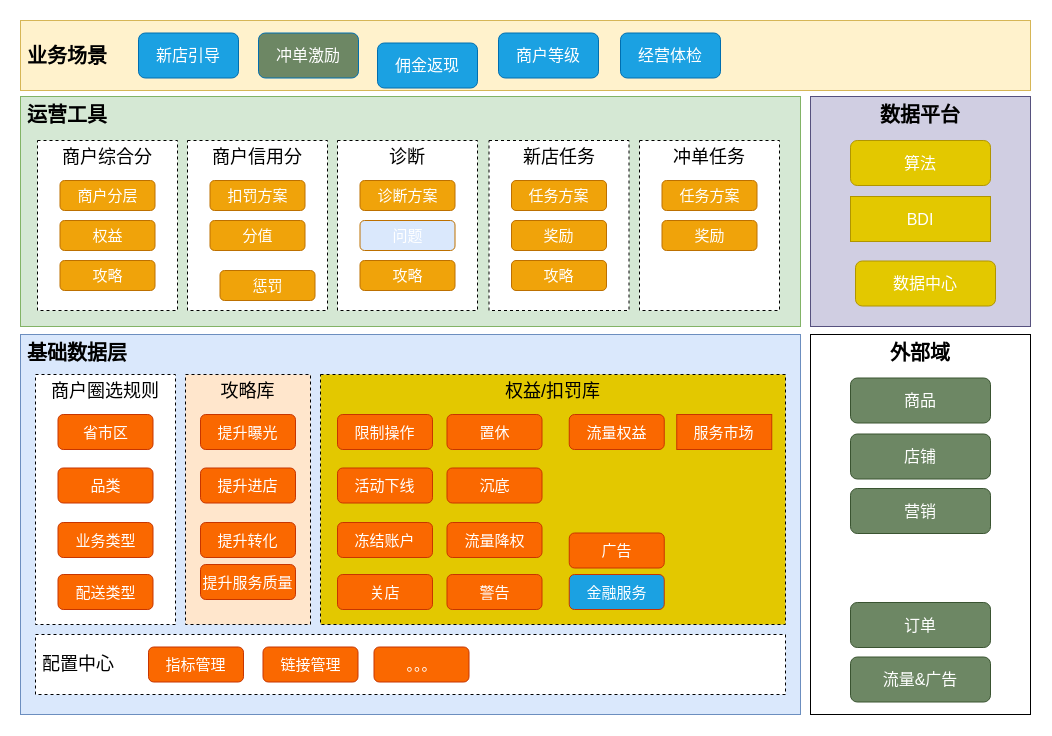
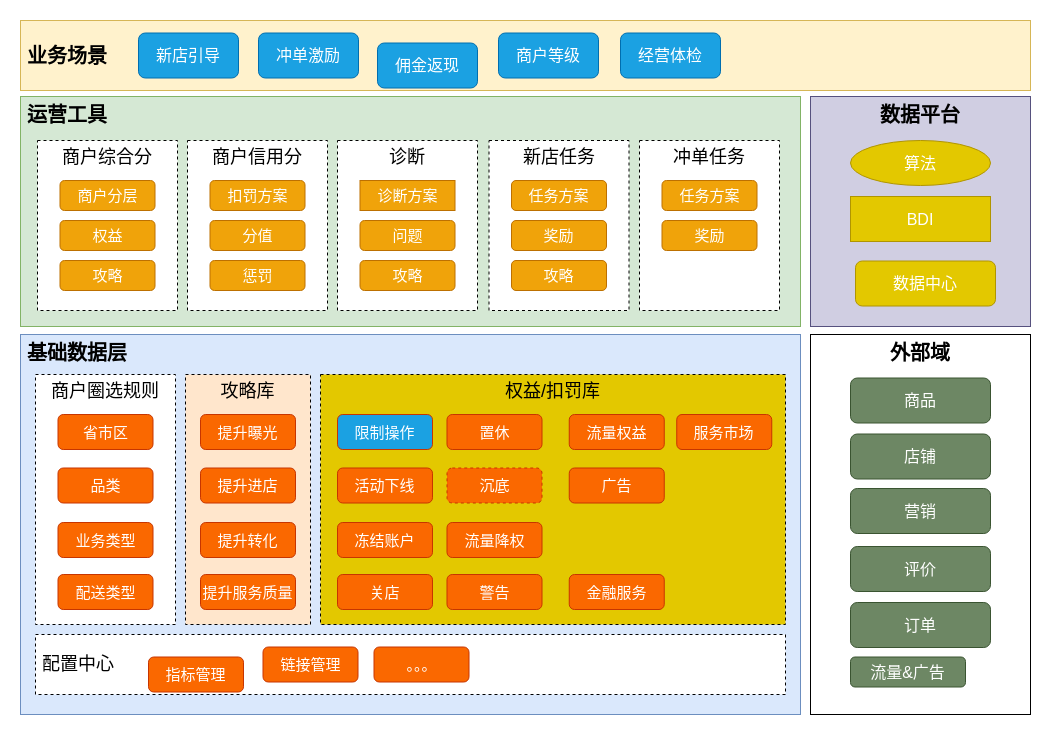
- <mxCell id="4" value="冲单激励" style="rounded=1;whiteSpace=wrap;html=1;fontSize=16;align=center;fillColor=#6d8764;strokeColor=#006EAF;fontColor=#ffffff;" parent="1" vertex="1"><mxGeometry x="258" y="32.5" width="100" height="45" as="geometry" /></mxCell>
+ <mxCell id="4" value="冲单激励" style="rounded=1;whiteSpace=wrap;html=1;fontSize=16;align=center;fillColor=#1ba1e2;strokeColor=#006EAF;fontColor=#ffffff;" parent="1" vertex="1"><mxGeometry x="258" y="32.5" width="100" height="45" as="geometry" /></mxCell>
- <mxCell id="54" value="算法" style="rounded=1;whiteSpace=wrap;html=1;fontSize=16;align=center;fillColor=#e3c800;strokeColor=#B09500;fontColor=#ffffff;" parent="1" vertex="1"><mxGeometry x="850" y="140" width="140" height="45" as="geometry" /></mxCell>
+ <mxCell id="54" value="算法" style="ellipse;whiteSpace=wrap;html=1;fontSize=16;align=center;fillColor=#e3c800;strokeColor=#B09500;fontColor=#ffffff;" parent="1" vertex="1"><mxGeometry x="850" y="140" width="140" height="45" as="geometry" /></mxCell>
- <mxCell id="21" value="诊断方案" style="rounded=1;whiteSpace=wrap;html=1;fontSize=15;align=center;fillColor=#f0a30a;strokeColor=#BD7000;fontColor=#ffffff;" parent="1" vertex="1"><mxGeometry x="359.5" y="180" width="95" height="30" as="geometry" /></mxCell>
+ <mxCell id="21" value="诊断方案" style="whiteSpace=wrap;html=1;fontSize=15;align=center;fillColor=#f0a30a;strokeColor=#BD7000;fontColor=#ffffff;rounded=0;" parent="1" vertex="1"><mxGeometry x="359.5" y="180" width="95" height="30" as="geometry" /></mxCell>
- <mxCell id="22" value="问题" style="rounded=1;whiteSpace=wrap;html=1;fontSize=15;align=center;fillColor=#dae8fc;strokeColor=#BD7000;fontColor=#ffffff;" parent="1" vertex="1"><mxGeometry x="359.5" y="220" width="95" height="30" as="geometry" /></mxCell>
+ <mxCell id="22" value="问题" style="rounded=1;whiteSpace=wrap;html=1;fontSize=15;align=center;fillColor=#f0a30a;strokeColor=#BD7000;fontColor=#ffffff;" parent="1" vertex="1"><mxGeometry x="359.5" y="220" width="95" height="30" as="geometry" /></mxCell>
- <mxCell id="19" value="惩罚" style="rounded=1;whiteSpace=wrap;html=1;fontSize=15;align=center;fillColor=#f0a30a;strokeColor=#BD7000;fontColor=#ffffff;" parent="1" vertex="1"><mxGeometry x="219.5" y="270" width="95" height="30" as="geometry" /></mxCell>
+ <mxCell id="19" value="惩罚" style="rounded=1;whiteSpace=wrap;html=1;fontSize=15;align=center;fillColor=#f0a30a;strokeColor=#BD7000;fontColor=#ffffff;" parent="1" vertex="1"><mxGeometry x="209.5" y="260" width="95" height="30" as="geometry" /></mxCell>
- <mxCell id="49" value="限制操作" style="rounded=1;whiteSpace=wrap;html=1;fontSize=15;align=center;fillColor=#fa6800;strokeColor=#C73500;fontColor=#ffffff;" parent="1" vertex="1"><mxGeometry x="337" y="414" width="95" height="35" as="geometry" /></mxCell>
+ <mxCell id="49" value="限制操作" style="rounded=1;whiteSpace=wrap;html=1;fontSize=15;align=center;fillColor=#1ba1e2;strokeColor=#C73500;fontColor=#ffffff;" parent="1" vertex="1"><mxGeometry x="337" y="414" width="95" height="35" as="geometry" /></mxCell>
- <mxCell id="45" value="服务市场" style="whiteSpace=wrap;html=1;fontSize=15;align=center;fillColor=#fa6800;strokeColor=#C73500;fontColor=#ffffff;rounded=0;" parent="1" vertex="1"><mxGeometry x="676.25" y="414" width="95" height="35" as="geometry" /></mxCell>
+ <mxCell id="45" value="服务市场" style="rounded=1;whiteSpace=wrap;html=1;fontSize=15;align=center;fillColor=#fa6800;strokeColor=#C73500;fontColor=#ffffff;" parent="1" vertex="1"><mxGeometry x="676.25" y="414" width="95" height="35" as="geometry" /></mxCell>
- <mxCell id="48" value="沉底" style="rounded=1;whiteSpace=wrap;html=1;fontSize=15;align=center;fillColor=#fa6800;strokeColor=#C73500;fontColor=#ffffff;" parent="1" vertex="1"><mxGeometry x="446.5" y="467.5" width="95" height="35" as="geometry" /></mxCell>
+ <mxCell id="48" value="沉底" style="rounded=1;whiteSpace=wrap;html=1;fontSize=15;align=center;fillColor=#fa6800;strokeColor=#C73500;fontColor=#ffffff;dashed=1;" parent="1" vertex="1"><mxGeometry x="446.5" y="467.5" width="95" height="35" as="geometry" /></mxCell>
- <mxCell id="43" value="广告" style="rounded=1;whiteSpace=wrap;html=1;fontSize=15;align=center;fillColor=#fa6800;strokeColor=#C73500;fontColor=#ffffff;" parent="1" vertex="1"><mxGeometry x="568.75" y="532.5" width="95" height="35" as="geometry" /></mxCell>
+ <mxCell id="43" value="广告" style="rounded=1;whiteSpace=wrap;html=1;fontSize=15;align=center;fillColor=#fa6800;strokeColor=#C73500;fontColor=#ffffff;" parent="1" vertex="1"><mxGeometry x="568.75" y="467.5" width="95" height="35" as="geometry" /></mxCell>
+ <mxCell id="60" value="评价" style="rounded=1;whiteSpace=wrap;html=1;fontSize=16;align=center;fillColor=#6d8764;strokeColor=#3A5431;fontColor=#ffffff;" parent="1" vertex="1"><mxGeometry x="850" y="546" width="140" height="45" as="geometry" /></mxCell>
- <mxCell id="40" value="提升服务质量" style="rounded=1;whiteSpace=wrap;html=1;fontSize=15;align=center;fillColor=#fa6800;strokeColor=#C73500;fontColor=#ffffff;" parent="1" vertex="1"><mxGeometry x="200" y="564" width="95" height="35" as="geometry" /></mxCell>
+ <mxCell id="40" value="提升服务质量" style="rounded=1;whiteSpace=wrap;html=1;fontSize=15;align=center;fillColor=#fa6800;strokeColor=#C73500;fontColor=#ffffff;" parent="1" vertex="1"><mxGeometry x="200" y="574" width="95" height="35" as="geometry" /></mxCell>
- <mxCell id="44" value="金融服务" style="rounded=1;whiteSpace=wrap;html=1;fontSize=15;align=center;fillColor=#1ba1e2;strokeColor=#C73500;fontColor=#ffffff;" parent="1" vertex="1"><mxGeometry x="568.75" y="574" width="95" height="35" as="geometry" /></mxCell>
+ <mxCell id="44" value="金融服务" style="rounded=1;whiteSpace=wrap;html=1;fontSize=15;align=center;fillColor=#fa6800;strokeColor=#C73500;fontColor=#ffffff;" parent="1" vertex="1"><mxGeometry x="568.75" y="574" width="95" height="35" as="geometry" /></mxCell>
- <mxCell id="51" value="指标管理" style="rounded=1;whiteSpace=wrap;html=1;fontSize=15;align=center;fillColor=#fa6800;strokeColor=#C73500;fontColor=#ffffff;" parent="1" vertex="1"><mxGeometry x="148" y="646.5" width="95" height="35" as="geometry" /></mxCell>
+ <mxCell id="51" value="指标管理" style="rounded=1;whiteSpace=wrap;html=1;fontSize=15;align=center;fillColor=#fa6800;strokeColor=#C73500;fontColor=#ffffff;" parent="1" vertex="1"><mxGeometry x="148" y="656.5" width="95" height="35" as="geometry" /></mxCell>
- <mxCell id="62" value="流量&amp;amp;广告" style="rounded=1;whiteSpace=wrap;html=1;fontSize=16;align=center;fillColor=#6d8764;strokeColor=#3A5431;fontColor=#ffffff;" parent="1" vertex="1"><mxGeometry x="850" y="656.5" width="140" height="45" as="geometry" /></mxCell>
+ <mxCell id="62" value="流量&amp;amp;广告" style="rounded=1;whiteSpace=wrap;html=1;fontSize=16;align=center;fillColor=#6d8764;strokeColor=#3A5431;fontColor=#ffffff;" parent="1" vertex="1"><mxGeometry x="850" y="656.5" width="115" height="30" as="geometry" /></mxCell>
